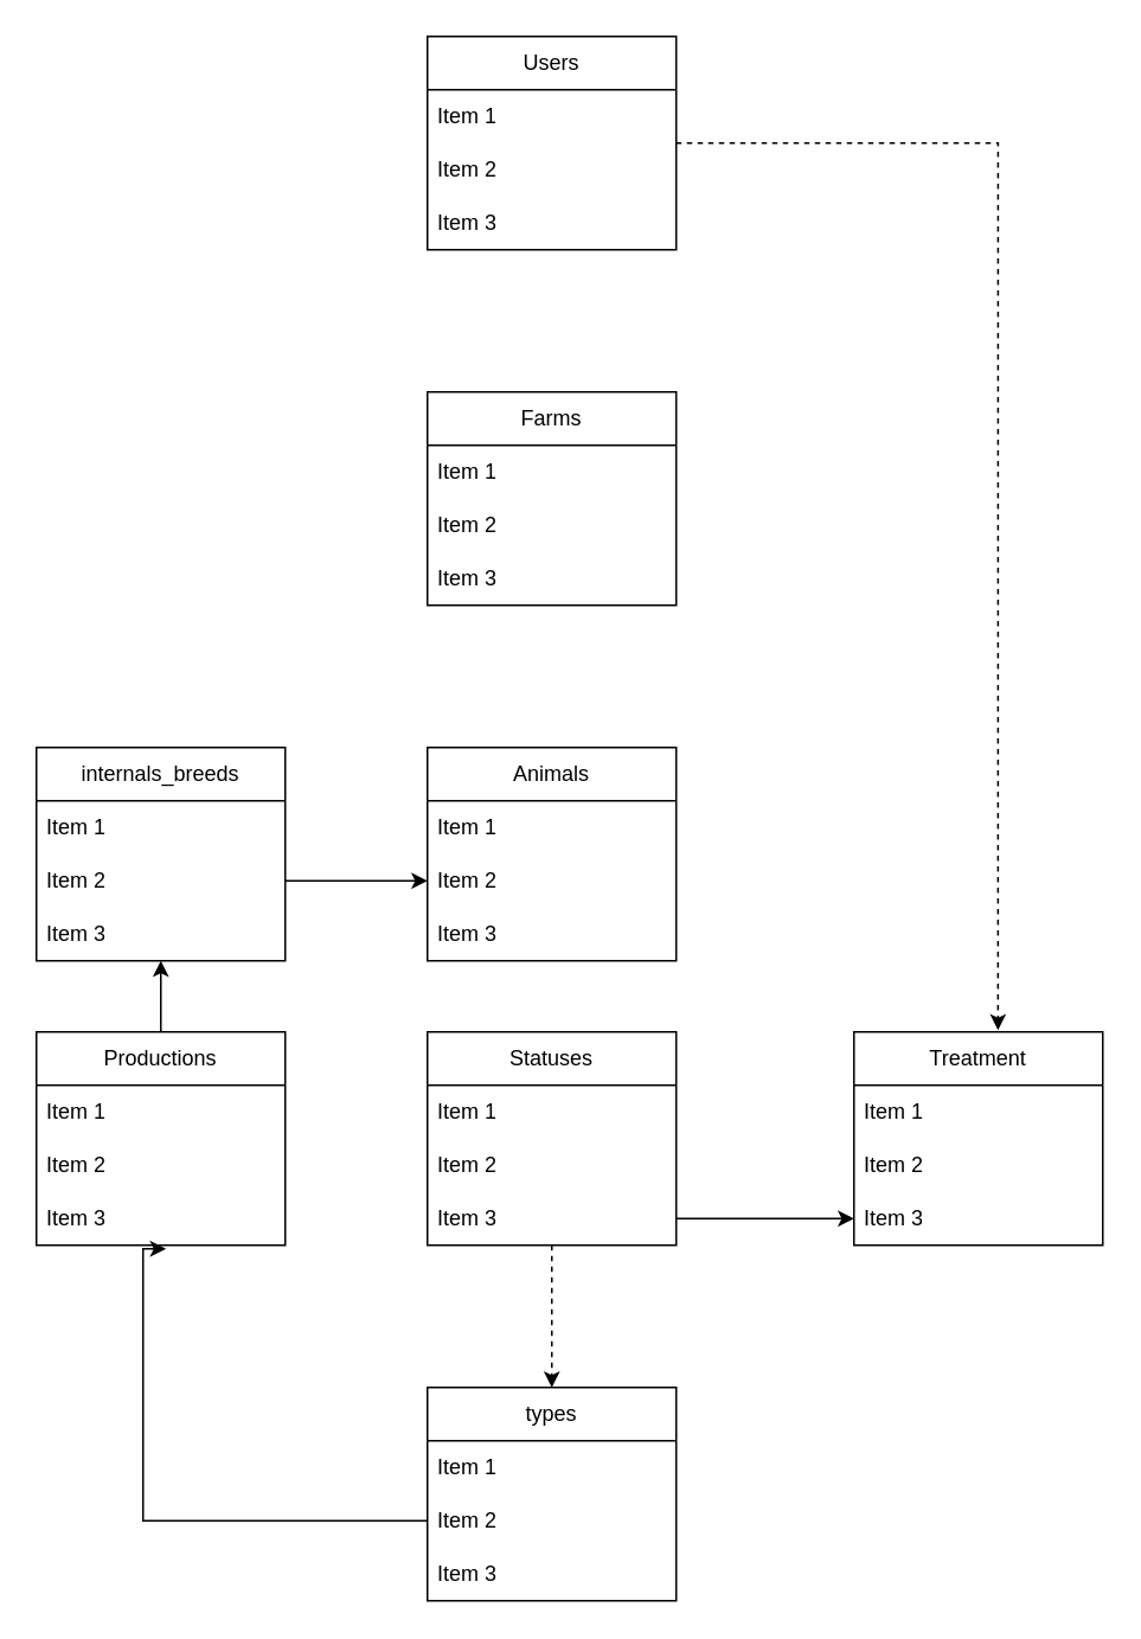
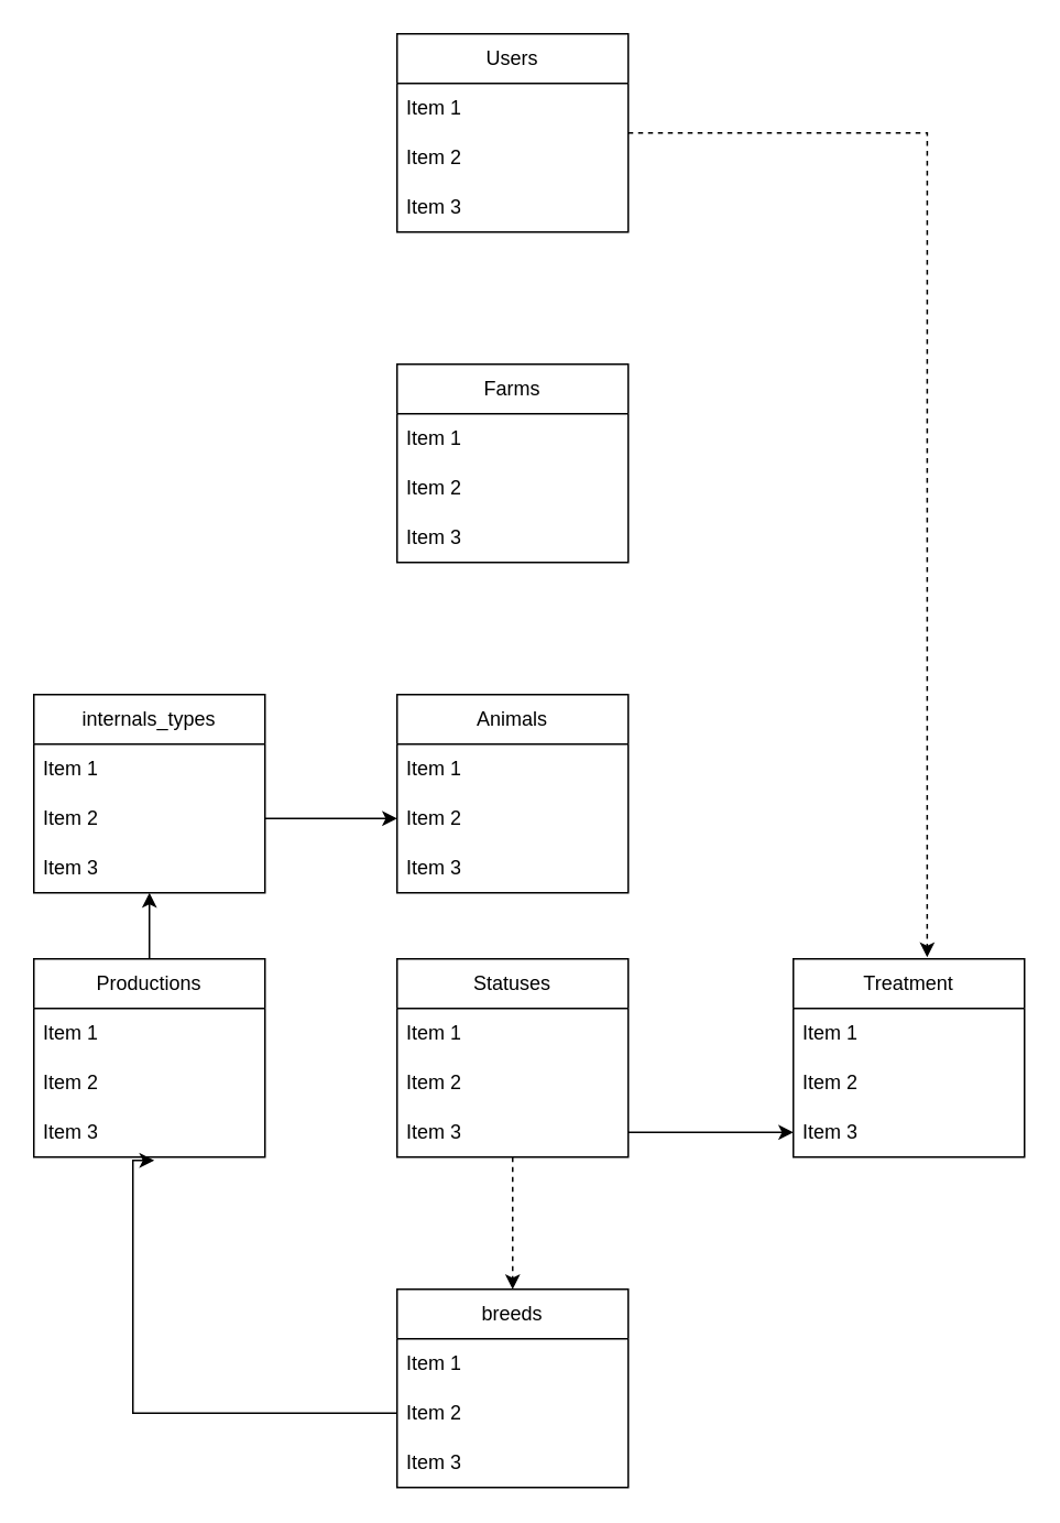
- <mxCell id="31" value="internals_breeds" style="swimlane;fontStyle=0;childLayout=stackLayout;horizontal=1;startSize=30;horizontalStack=0;resizeParent=1;resizeParentMax=0;resizeLast=0;collapsible=1;marginBottom=0;whiteSpace=wrap;html=1;" vertex="1" parent="1"><mxGeometry x="20" y="420" width="140" height="120" as="geometry" /></mxCell>
+ <mxCell id="31" value="internals_types" style="swimlane;fontStyle=0;childLayout=stackLayout;horizontal=1;startSize=30;horizontalStack=0;resizeParent=1;resizeParentMax=0;resizeLast=0;collapsible=1;marginBottom=0;whiteSpace=wrap;html=1;" vertex="1" parent="1"><mxGeometry x="20" y="420" width="140" height="120" as="geometry" /></mxCell>
- <mxCell id="23" value="types" style="swimlane;fontStyle=0;childLayout=stackLayout;horizontal=1;startSize=30;horizontalStack=0;resizeParent=1;resizeParentMax=0;resizeLast=0;collapsible=1;marginBottom=0;whiteSpace=wrap;html=1;" vertex="1" parent="1"><mxGeometry x="240" y="780" width="140" height="120" as="geometry" /></mxCell>
+ <mxCell id="23" value="breeds" style="swimlane;fontStyle=0;childLayout=stackLayout;horizontal=1;startSize=30;horizontalStack=0;resizeParent=1;resizeParentMax=0;resizeLast=0;collapsible=1;marginBottom=0;whiteSpace=wrap;html=1;" vertex="1" parent="1"><mxGeometry x="240" y="780" width="140" height="120" as="geometry" /></mxCell>
